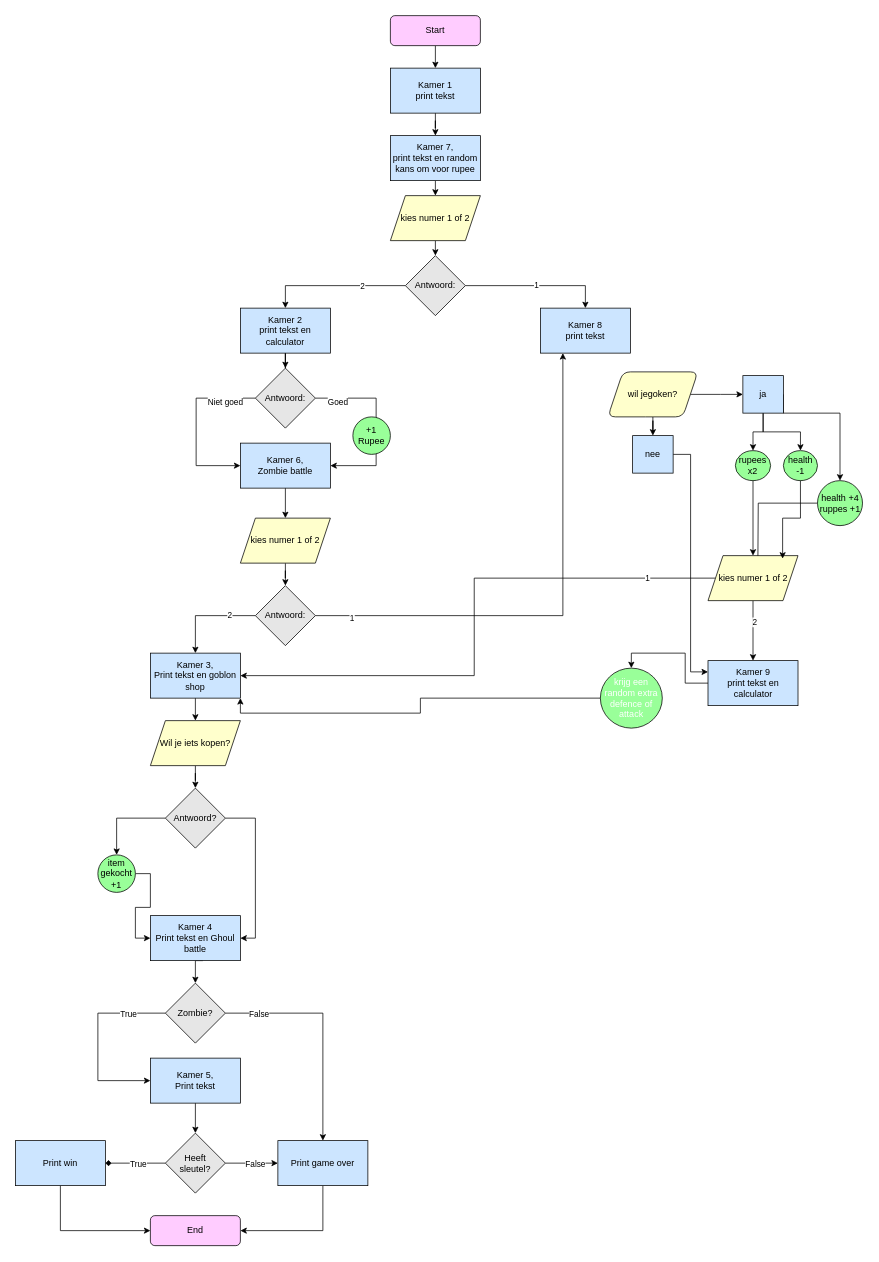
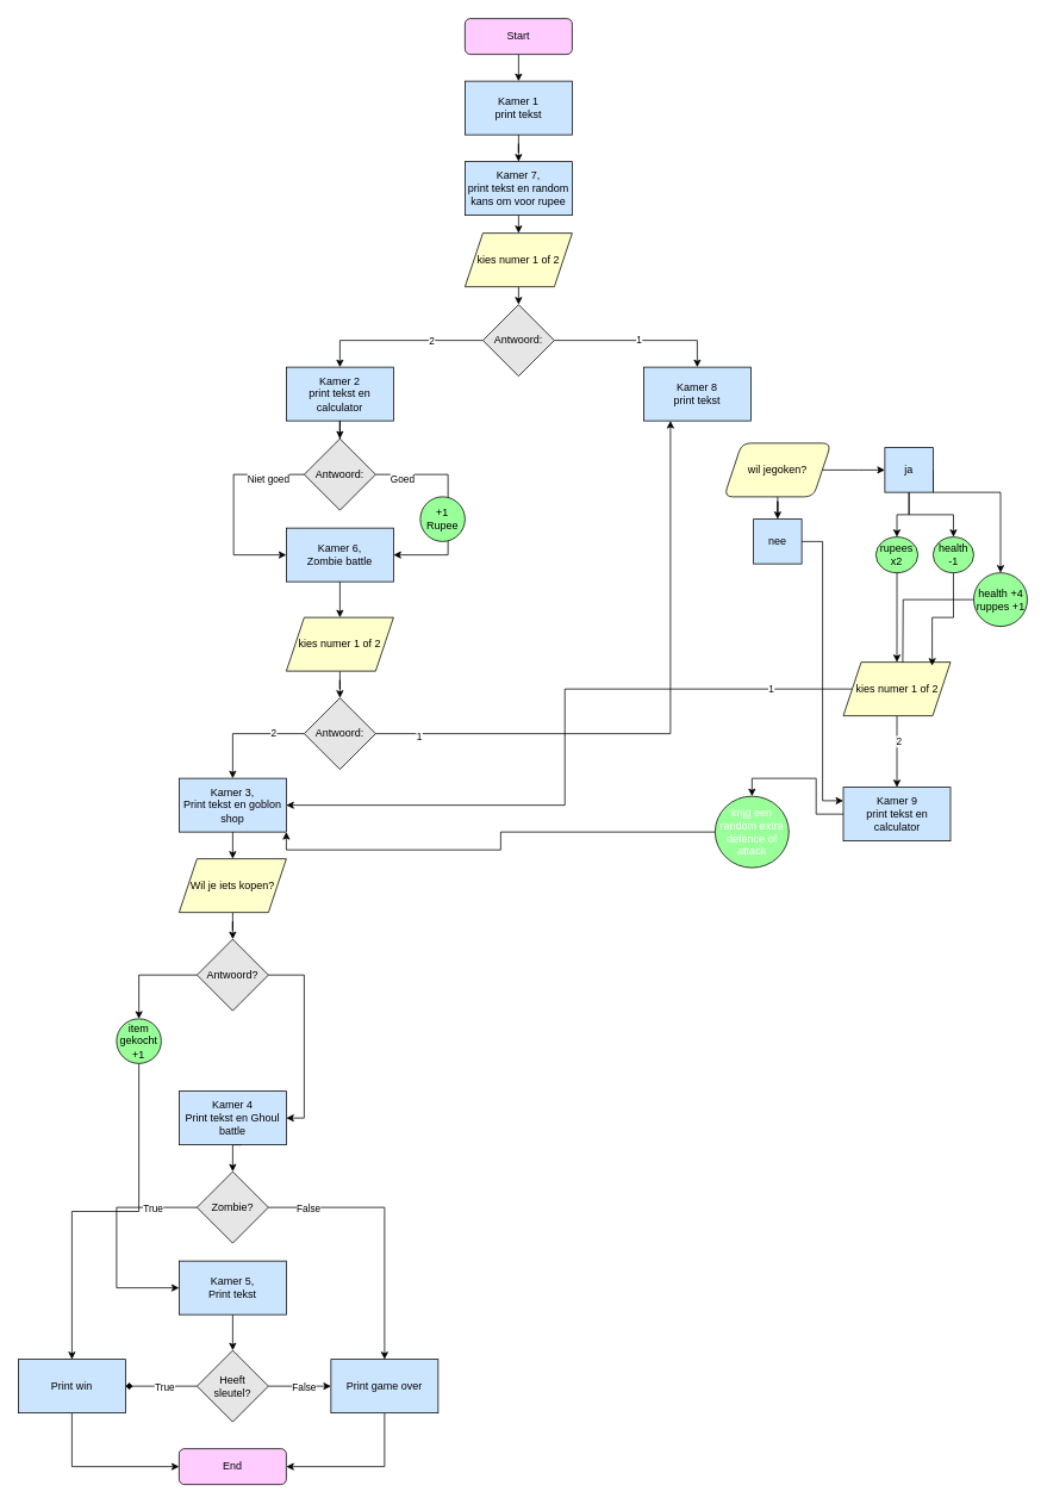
- <mxCell id="58" style="edgeStyle=orthogonalEdgeStyle;rounded=0;orthogonalLoop=1;jettySize=auto;html=1;entryX=0;entryY=0.5;entryDx=0;entryDy=0;" edge="1" parent="1" source="59" target="57"><mxGeometry relative="1" as="geometry" /></mxCell>
+ <mxCell id="58" style="edgeStyle=orthogonalEdgeStyle;rounded=0;orthogonalLoop=1;jettySize=auto;html=1;" edge="1" parent="1" source="59" target="30"><mxGeometry relative="1" as="geometry" /></mxCell>
